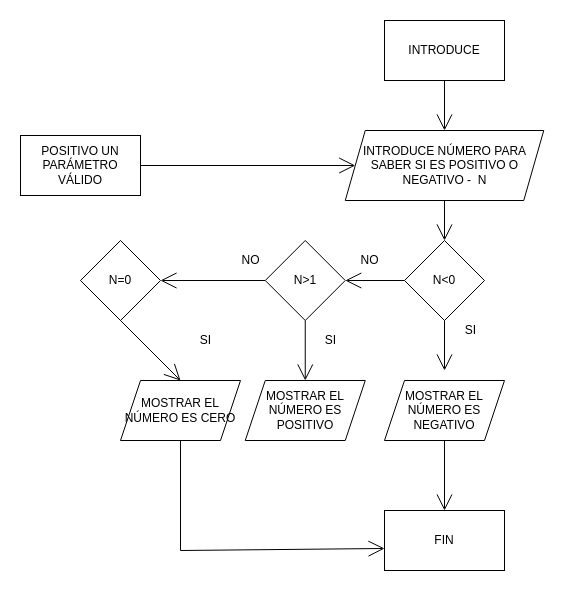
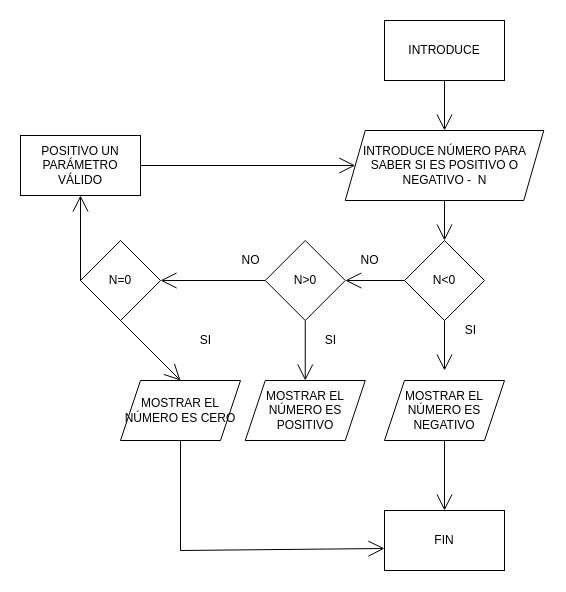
+ <mxCell id="22" style="edgeStyle=none;rounded=0;orthogonalLoop=1;jettySize=auto;html=1;exitX=0;exitY=0.5;exitDx=0;exitDy=0;entryX=0.5;entryY=1;entryDx=0;entryDy=0;endArrow=open;startSize=14;endSize=14;sourcePerimeterSpacing=8;targetPerimeterSpacing=8;" edge="1" parent="1" source="23" target="27"><mxGeometry relative="1" as="geometry"><Array as="points"><mxPoint x="80" y="280" /></Array></mxGeometry></mxCell>
- <mxCell id="17" value="N&amp;gt;1" style="rhombus;whiteSpace=wrap;html=1;hachureGap=4;pointerEvents=0;" vertex="1" parent="1"><mxGeometry x="264.75" y="240" width="80" height="80" as="geometry" /></mxCell>
+ <mxCell id="17" value="N&amp;gt;0" style="rhombus;whiteSpace=wrap;html=1;hachureGap=4;pointerEvents=0;" vertex="1" parent="1"><mxGeometry x="264.75" y="240" width="80" height="80" as="geometry" /></mxCell>
